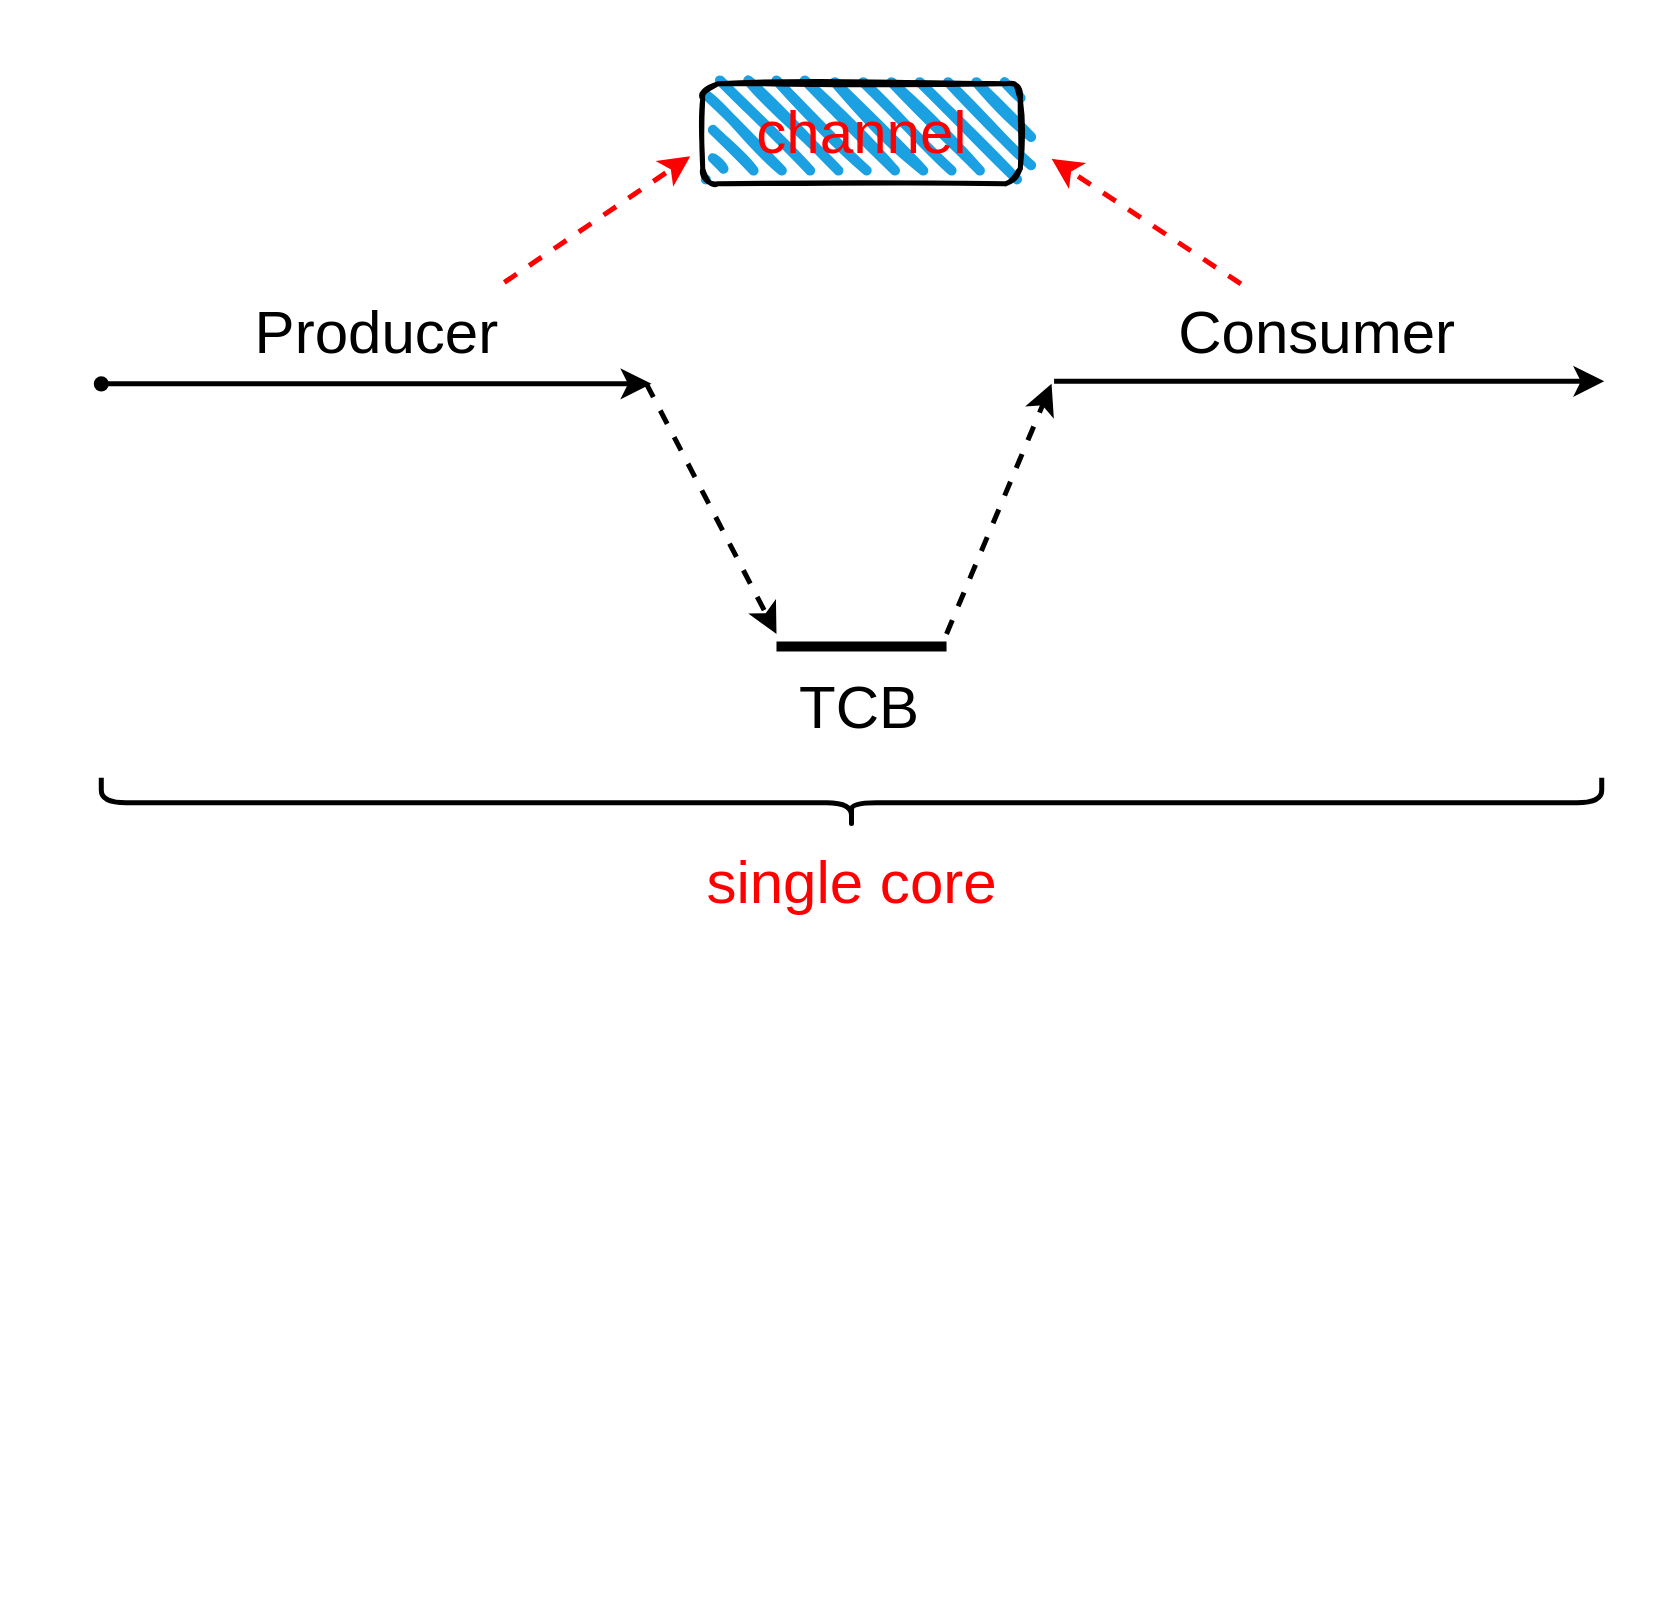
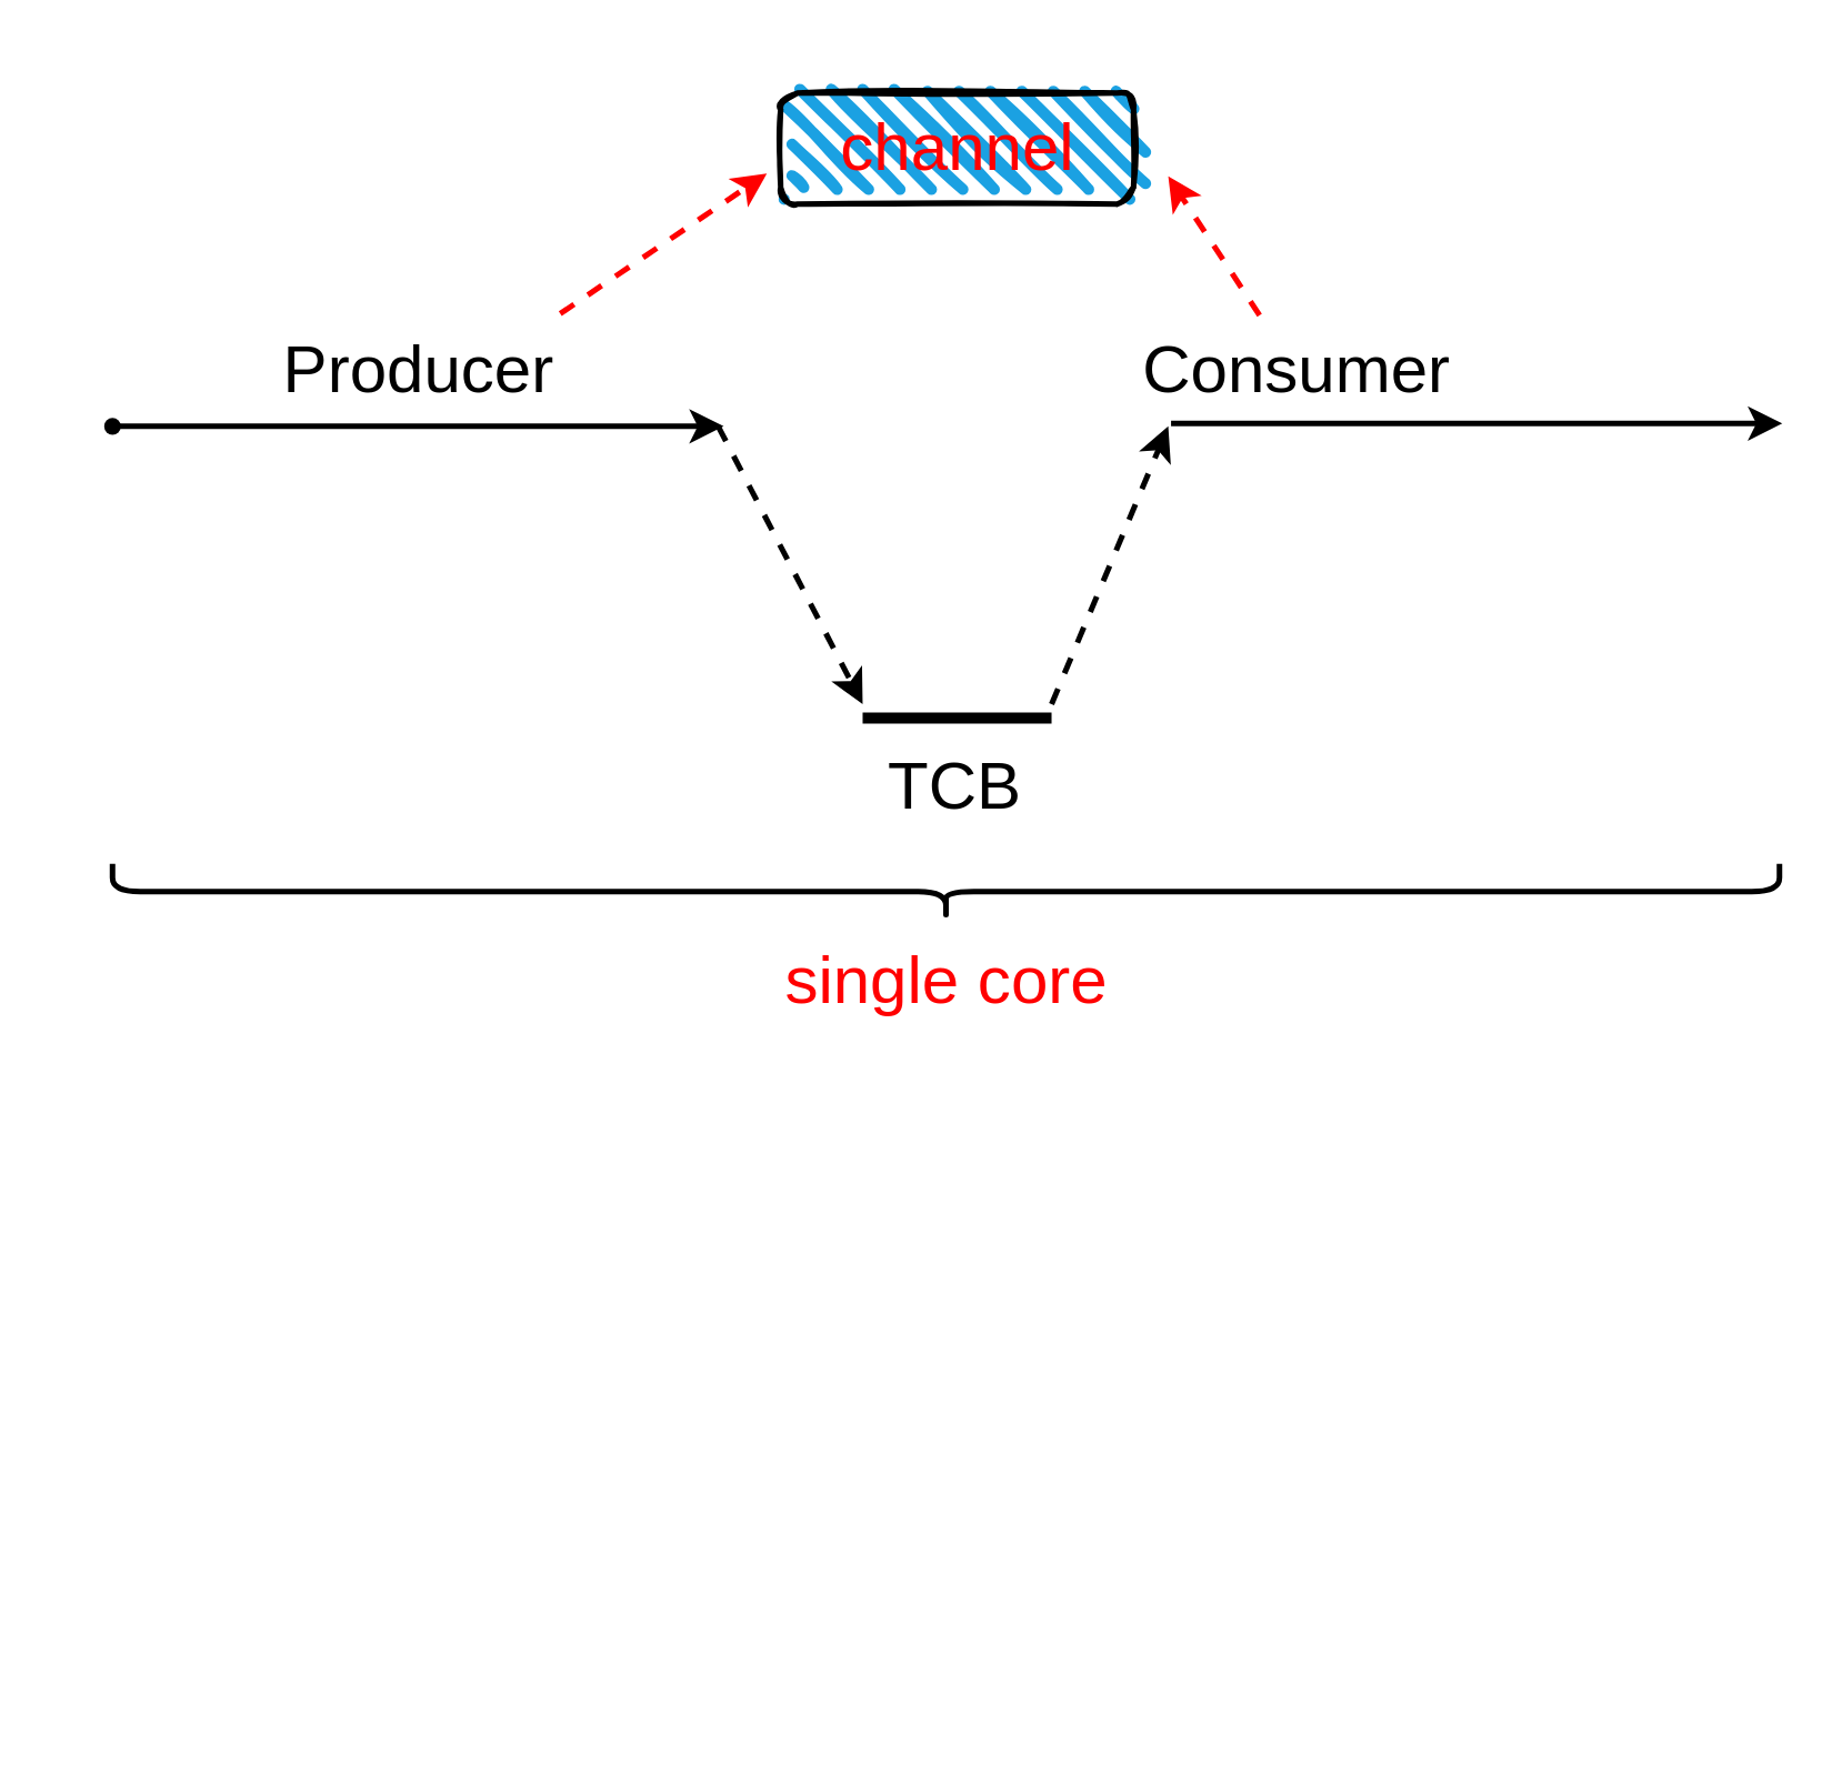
- <mxCell id="9" value="&lt;span style=&quot;font-size: 24px;&quot;&gt;Consumer&lt;/span&gt;" style="text;html=1;align=center;verticalAlign=middle;resizable=0;points=[];autosize=1;strokeColor=none;fillColor=none;" vertex="1" parent="1"><mxGeometry x="461" y="113" width="130" height="40" as="geometry" /></mxCell>
+ <mxCell id="9" value="&lt;span style=&quot;font-size: 24px;&quot;&gt;Consumer&lt;/span&gt;" style="text;html=1;align=center;verticalAlign=middle;resizable=0;points=[];autosize=1;strokeColor=none;fillColor=none;" vertex="1" parent="1"><mxGeometry x="401" y="113" width="130" height="40" as="geometry" /></mxCell>
